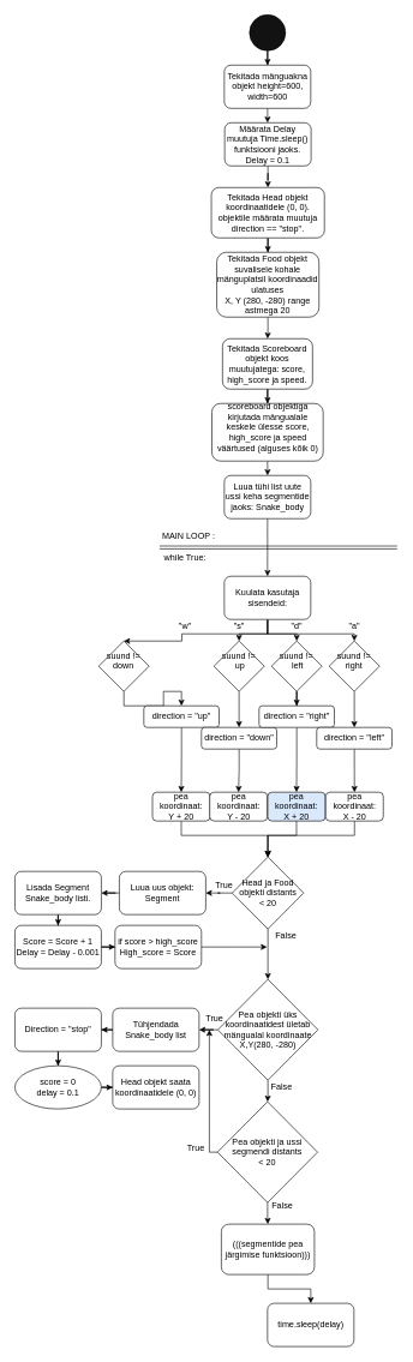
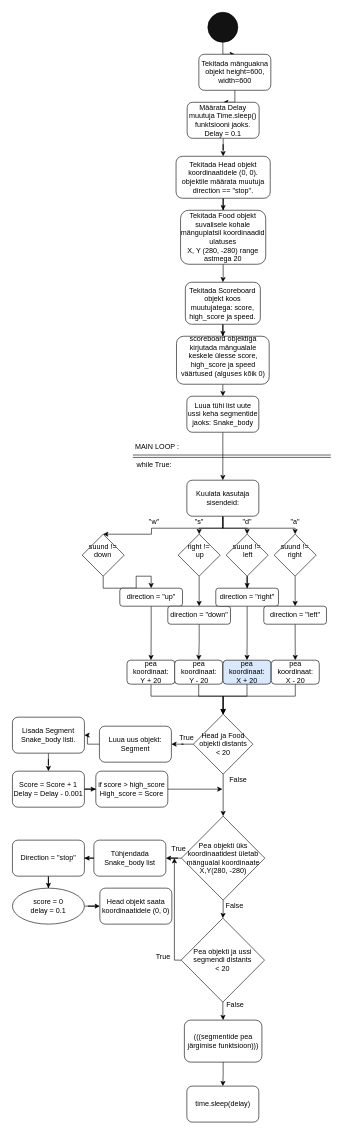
- <mxCell id="5" value="Tekitada mänguakna objekt height=600, width=600" style="rounded=1;whiteSpace=wrap;html=1;fillColor=#FFFFFF;" parent="1" vertex="1"><mxGeometry x="310.75" y="90" width="120" height="60" as="geometry" /></mxCell>
+ <mxCell id="5" value="Tekitada mänguakna objekt height=600, width=600" style="rounded=1;whiteSpace=wrap;html=1;fillColor=#FFFFFF;" parent="1" vertex="1"><mxGeometry x="330.75" y="90" width="120" height="60" as="geometry" /></mxCell>
- <mxCell id="24" value="&lt;div&gt;suund !=&lt;/div&gt;&lt;div&gt;&amp;nbsp;up&lt;br&gt;&lt;/div&gt;&lt;div&gt;&lt;br&gt;&lt;/div&gt;" style="rhombus;whiteSpace=wrap;html=1;fillColor=#FFFFFF;" parent="1" vertex="1"><mxGeometry x="296.25" y="890" width="70" height="70" as="geometry" /></mxCell>
+ <mxCell id="24" value="&lt;div&gt;right !=&lt;/div&gt;&lt;div&gt;&amp;nbsp;up&lt;br&gt;&lt;/div&gt;&lt;div&gt;&lt;br&gt;&lt;/div&gt;" style="rhombus;whiteSpace=wrap;html=1;fillColor=#FFFFFF;" parent="1" vertex="1"><mxGeometry x="296.25" y="890" width="70" height="70" as="geometry" /></mxCell>
+ <mxCell id="44" style="edgeStyle=orthogonalEdgeStyle;rounded=0;orthogonalLoop=1;jettySize=auto;html=1;entryX=0.5;entryY=0;entryDx=0;entryDy=0;" parent="1" source="45" target="54" edge="1"><mxGeometry relative="1" as="geometry"><Array as="points"><mxPoint x="330" y="1160" /><mxPoint x="371" y="1160" /></Array></mxGeometry></mxCell>
- <mxCell id="61" value="Lisada Segment Snake_body listi." style="rounded=1;whiteSpace=wrap;html=1;fillColor=#FFFFFF;" parent="1" vertex="1"><mxGeometry x="20" y="1210" width="120" height="60" as="geometry" /></mxCell>
+ <mxCell id="61" value="Lisada Segment Snake_body listi." style="rounded=1;whiteSpace=wrap;html=1;fillColor=#FFFFFF;" parent="1" vertex="1"><mxGeometry x="20" y="1195" width="120" height="60" as="geometry" /></mxCell>
- <mxCell id="80" value="Head objekt saata koordinaatidele (0, 0)" style="rounded=1;whiteSpace=wrap;html=1;fillColor=#FFFFFF;" vertex="1" parent="1"><mxGeometry x="155.75" y="1480" width="120" height="60" as="geometry" /></mxCell>
+ <mxCell id="80" value="Head objekt saata koordinaatidele (0, 0)" style="rounded=1;whiteSpace=wrap;html=1;fillColor=#FFFFFF;" vertex="1" parent="1"><mxGeometry x="165.75" y="1480" width="120" height="60" as="geometry" /></mxCell>
- <mxCell id="86" value="time.sleep(delay)" style="rounded=1;whiteSpace=wrap;html=1;" vertex="1" parent="1"><mxGeometry x="370.75" y="1810" width="120" height="60" as="geometry" /></mxCell>
+ <mxCell id="86" value="time.sleep(delay)" style="rounded=1;whiteSpace=wrap;html=1;" vertex="1" parent="1"><mxGeometry x="310.75" y="1810" width="120" height="60" as="geometry" /></mxCell>
